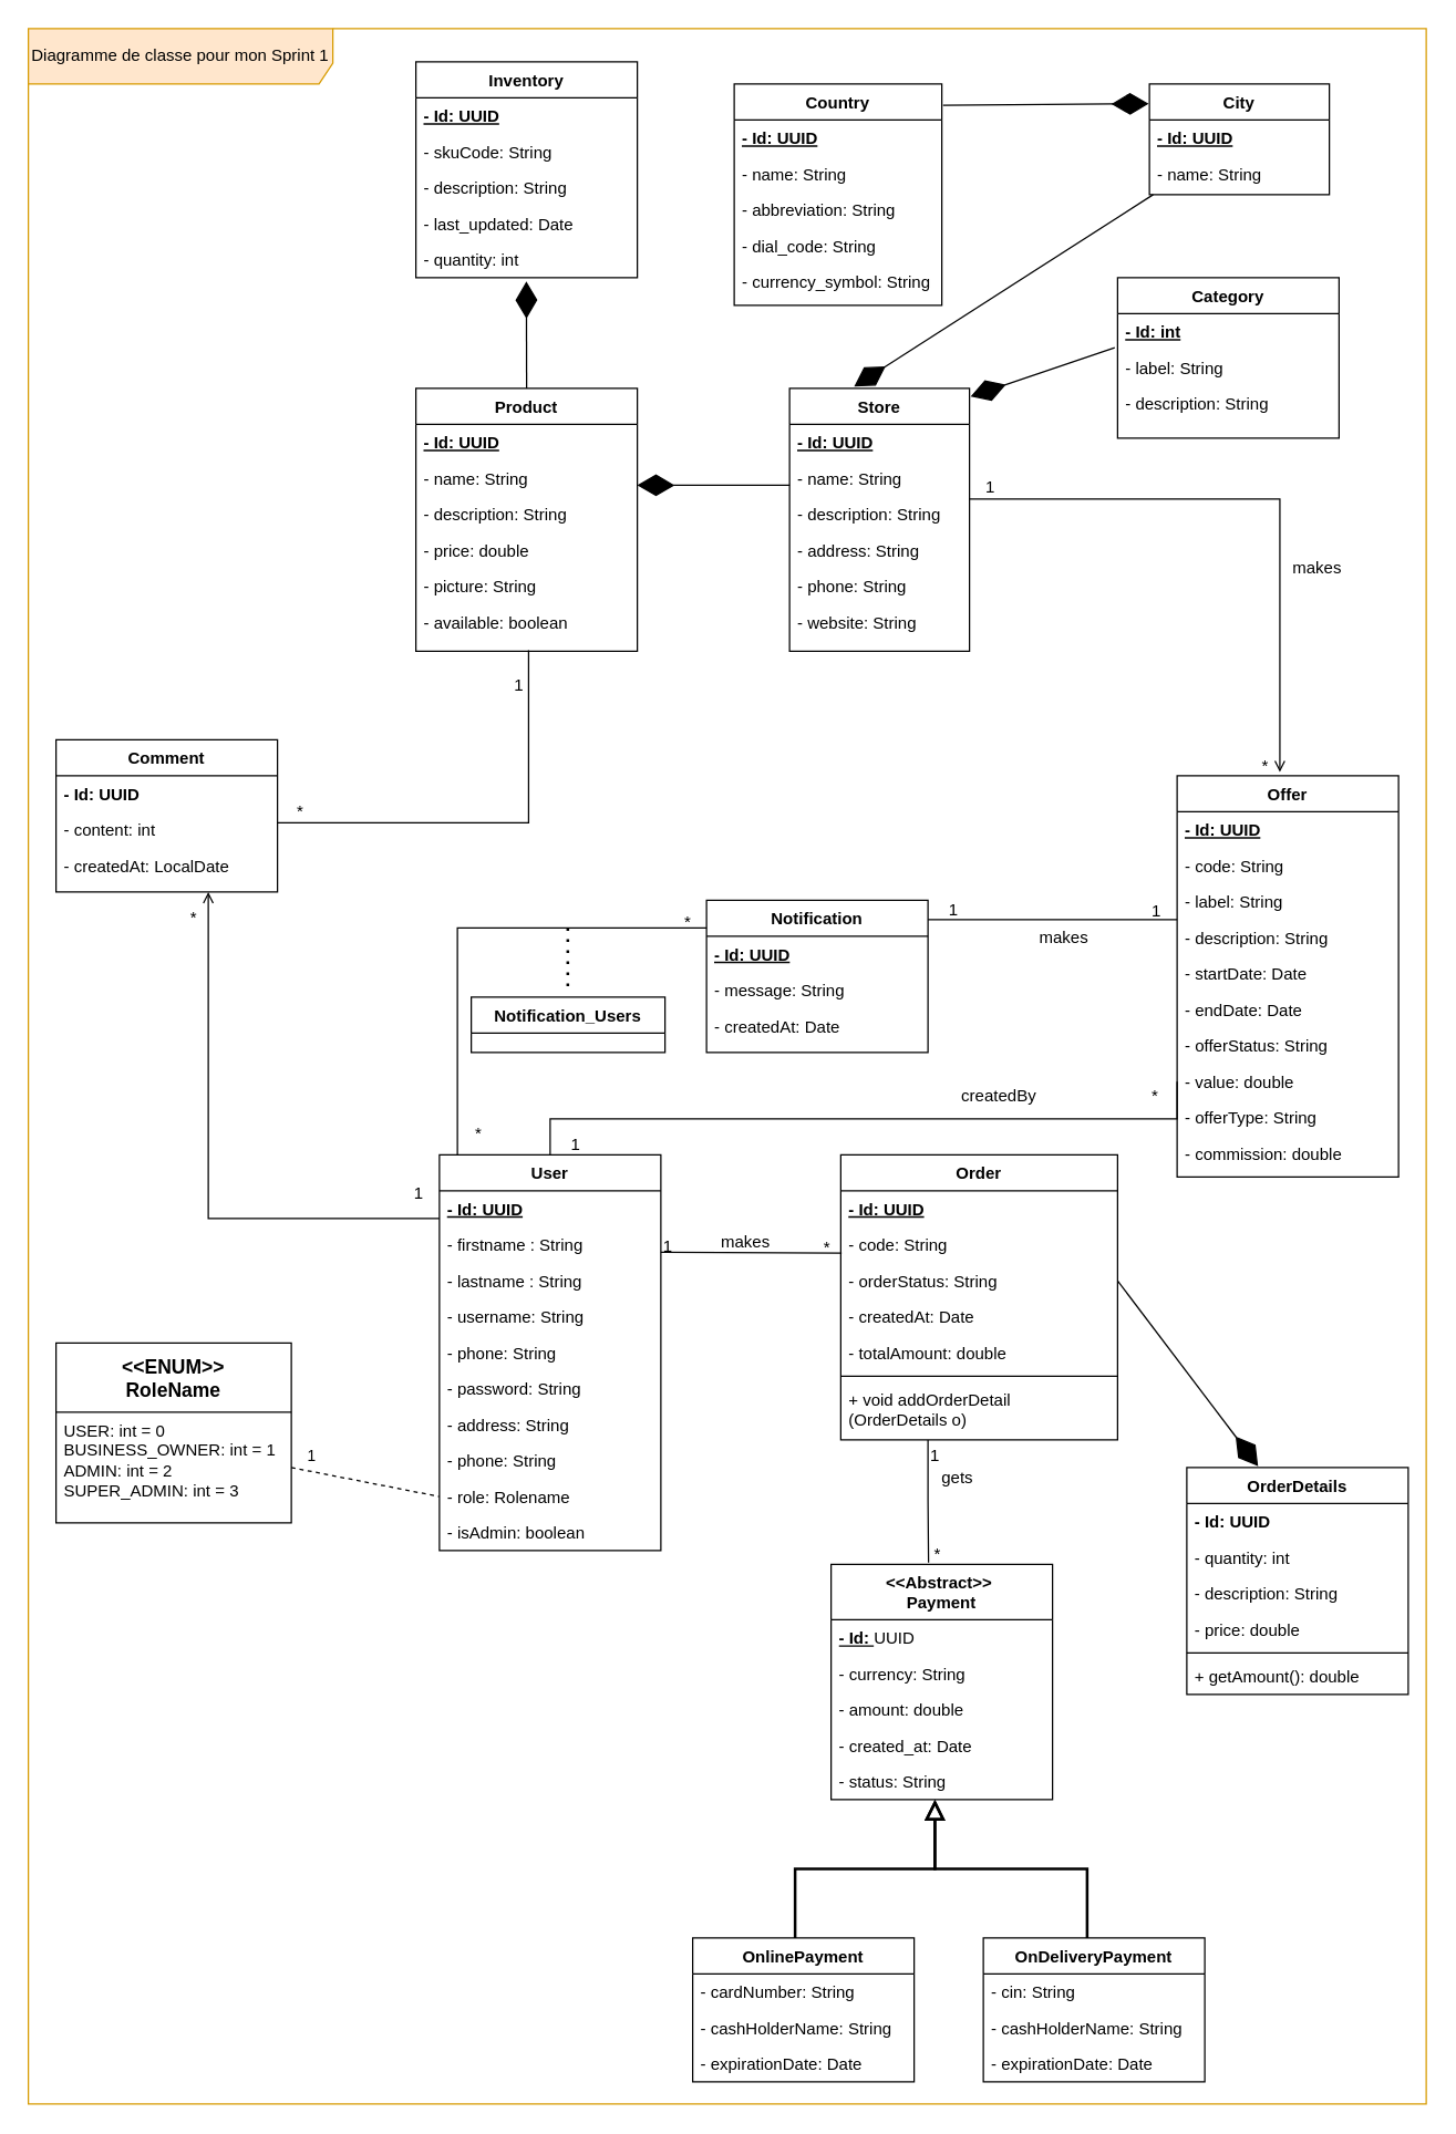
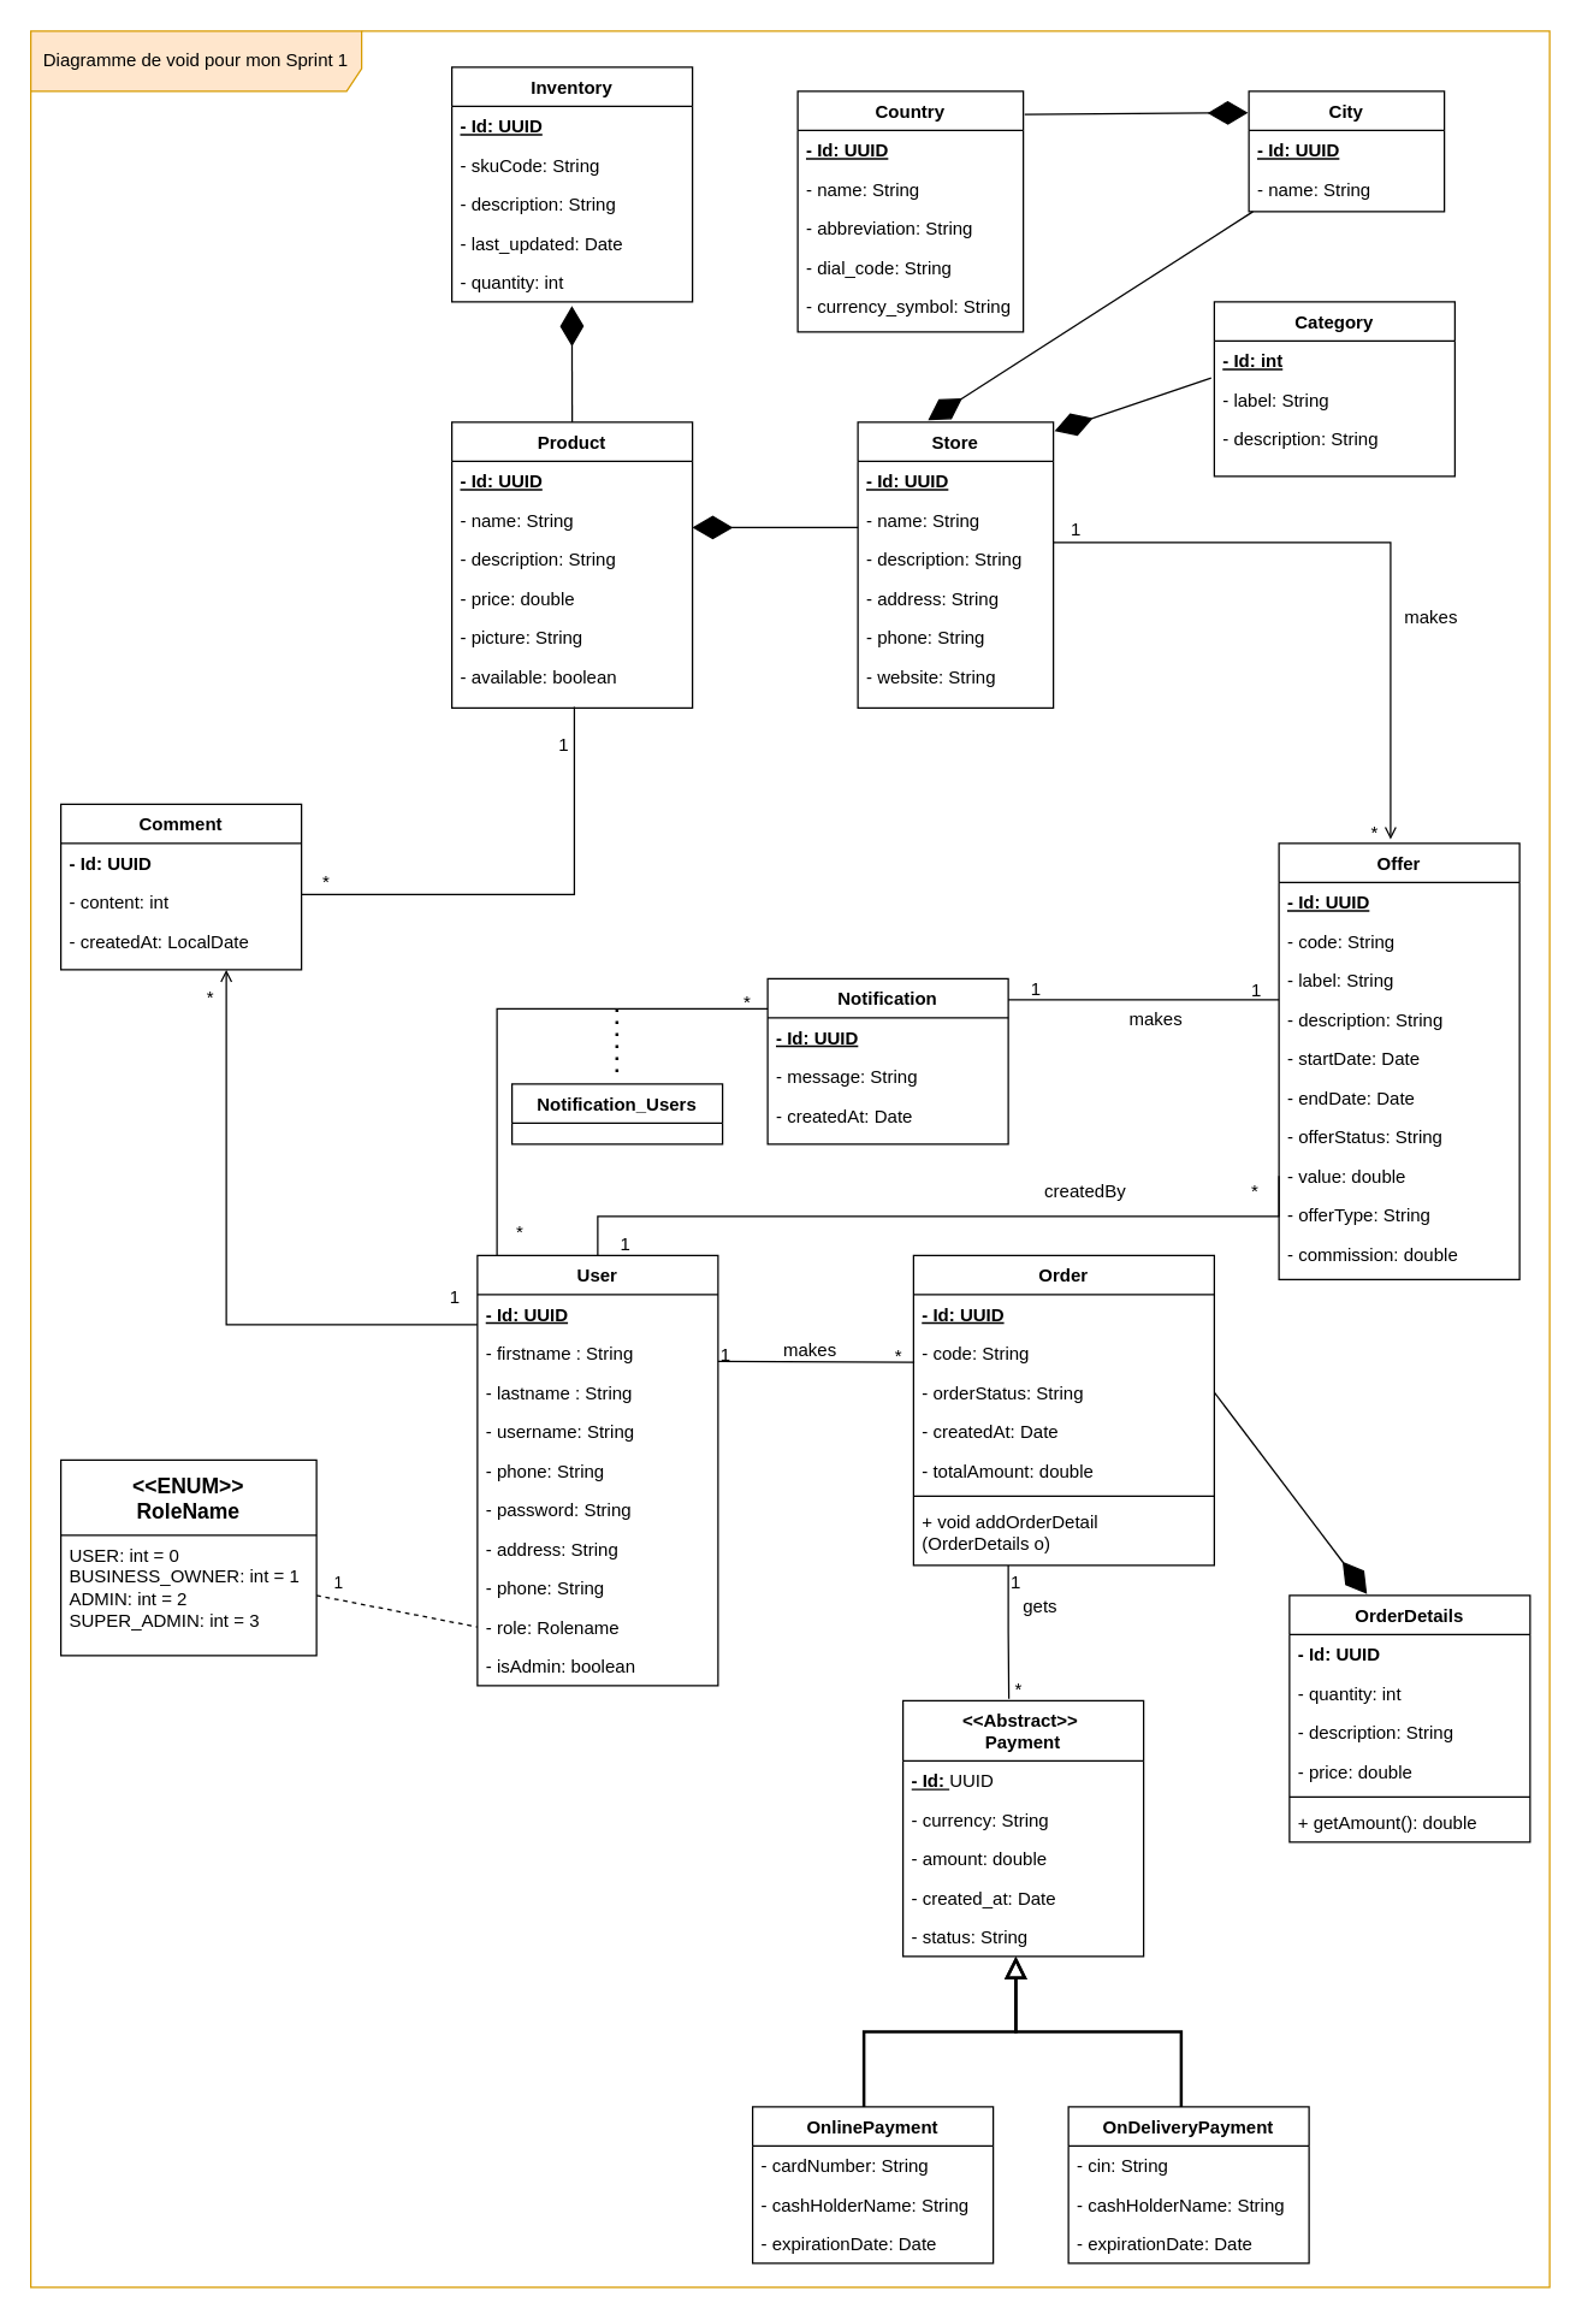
- <mxCell id="137" value="&lt;div&gt;Diagramme de classe pour mon Sprint 1&lt;/div&gt;" style="shape=umlFrame;whiteSpace=wrap;html=1;pointerEvents=0;width=220;height=40;fillColor=#ffe6cc;strokeColor=#d79b00;" vertex="1" parent="1"><mxGeometry x="20" y="20" width="1010" height="1500" as="geometry" /></mxCell>
+ <mxCell id="137" value="&lt;div&gt;Diagramme de void pour mon Sprint 1&lt;/div&gt;" style="shape=umlFrame;whiteSpace=wrap;html=1;pointerEvents=0;width=220;height=40;fillColor=#ffe6cc;strokeColor=#d79b00;" vertex="1" parent="1"><mxGeometry x="20" y="20" width="1010" height="1500" as="geometry" /></mxCell>
